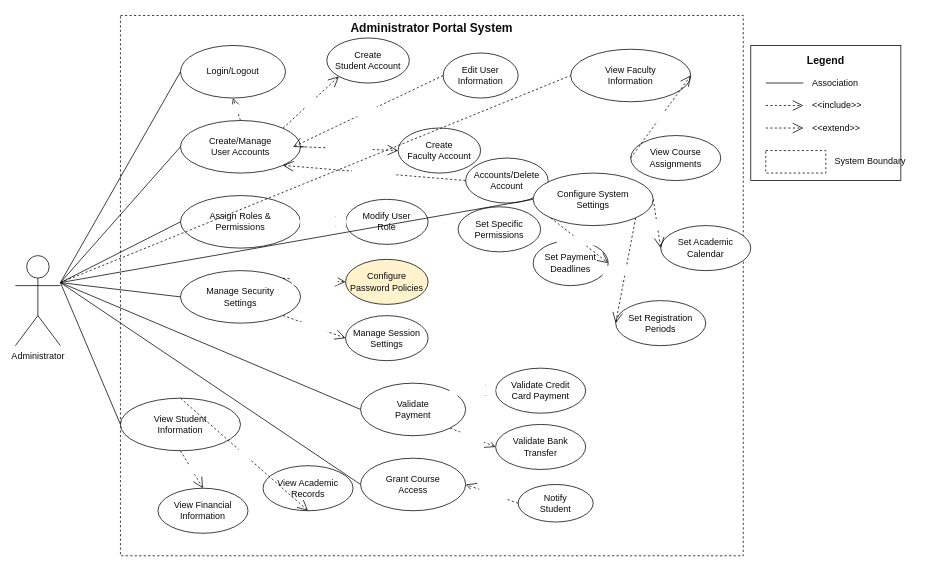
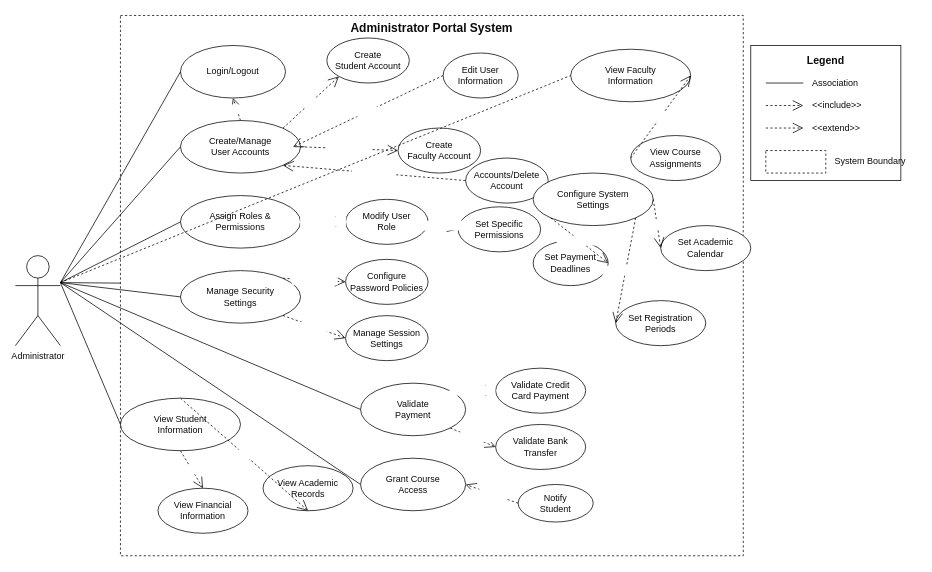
+ <mxCell id="43" value="&amp;lt;&amp;lt;include&amp;gt;&amp;gt;" style="endArrow=open;endSize=12;dashed=1;html=1;exitX=1;exitY=0.5;exitDx=0;exitDy=0;entryX=0;entryY=0.5;entryDx=0;entryDy=0;strokeColor=#000000;fontColor=#FFFFFF;" parent="1" source="11" target="12" edge="1"><mxGeometry width="160" relative="1" as="geometry"><mxPoint x="360" y="430" as="sourcePoint" /><mxPoint x="520" y="430" as="targetPoint" /></mxGeometry></mxCell>
- <mxCell id="38" value="" style="endArrow=none;html=1;exitX=1;exitY=0.3;exitDx=0;exitDy=0;exitPerimeter=0;entryX=0;entryY=0.5;entryDx=0;entryDy=0;strokeColor=#000000;fontColor=#0B0B0B;" parent="1" source="3" target="26" edge="1"><mxGeometry width="50" height="50" relative="1" as="geometry"><mxPoint x="360" y="430" as="sourcePoint" /><mxPoint x="410" y="380" as="targetPoint" /></mxGeometry></mxCell>
+ <mxCell id="38" value="" style="endArrow=none;html=1;exitX=1;exitY=0.3;exitDx=0;exitDy=0;exitPerimeter=0;strokeColor=#000000;fontColor=#0B0B0B;" parent="1" source="3" target="2" edge="1"><mxGeometry width="50" height="50" relative="1" as="geometry"><mxPoint x="360" y="430" as="sourcePoint" /><mxPoint x="410" y="380" as="targetPoint" /></mxGeometry></mxCell>
- <mxCell id="14" value="Configure&#10;Password Policies" style="ellipse;whiteSpace=wrap;html=1;fillColor=#fff2cc;strokeColor=#000000;fontColor=#0B0B0B;" parent="1" vertex="1"><mxGeometry x="460" y="345" width="110" height="60" as="geometry" /></mxCell>
+ <mxCell id="14" value="Configure&#10;Password Policies" style="ellipse;whiteSpace=wrap;html=1;fillColor=#FFFFFF;strokeColor=#000000;fontColor=#0B0B0B;" parent="1" vertex="1"><mxGeometry x="460" y="345" width="110" height="60" as="geometry" /></mxCell>
